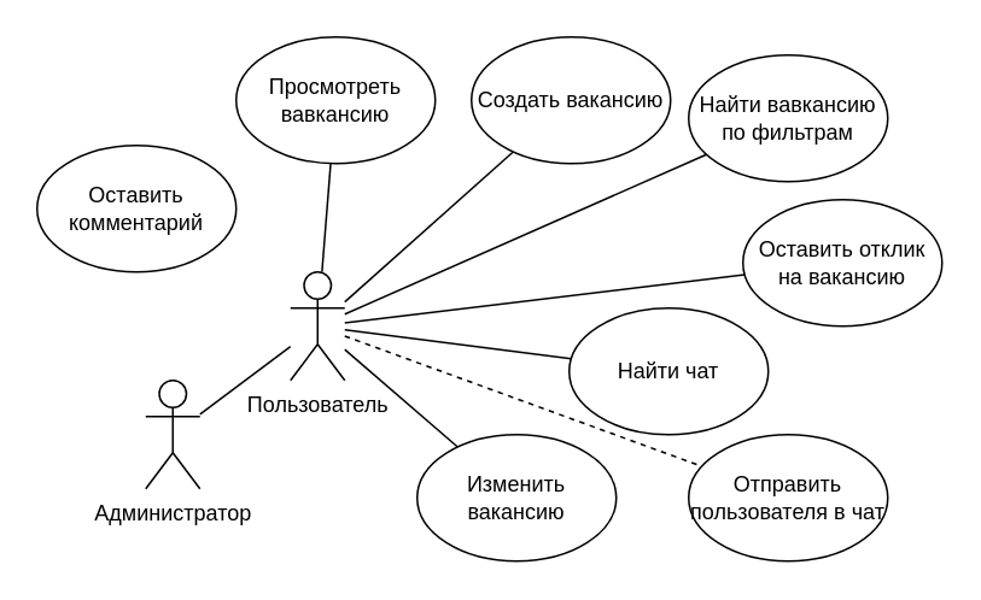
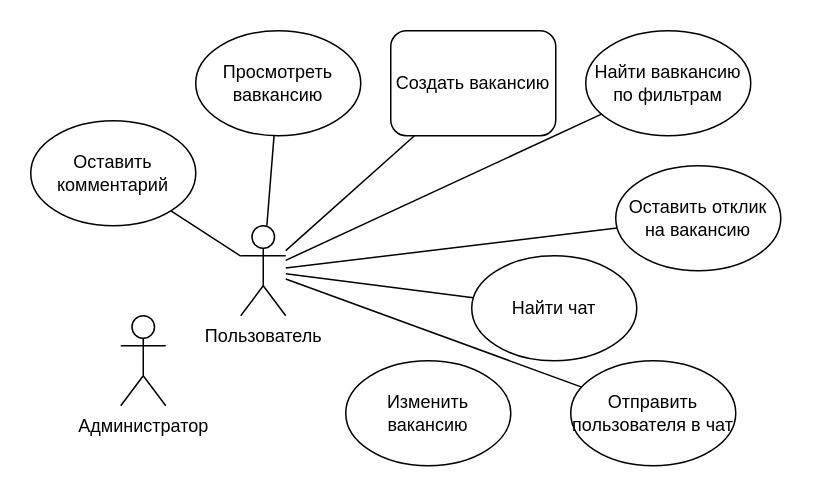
- <mxCell id="12" value="Создать вакансию" style="ellipse;whiteSpace=wrap;html=1;" vertex="1" parent="1"><mxGeometry x="260" y="20" width="110" height="70" as="geometry" /></mxCell>
+ <mxCell id="12" value="Создать вакансию" style="whiteSpace=wrap;html=1;rounded=1;" vertex="1" parent="1"><mxGeometry x="260" y="20" width="110" height="70" as="geometry" /></mxCell>
- <mxCell id="14" value="Найти вавкансию по фильтрам" style="ellipse;whiteSpace=wrap;html=1;" vertex="1" parent="1"><mxGeometry x="380" y="30" width="110" height="70" as="geometry" /></mxCell>
+ <mxCell id="14" value="Найти вавкансию по фильтрам" style="ellipse;whiteSpace=wrap;html=1;" vertex="1" parent="1"><mxGeometry x="390" y="20" width="110" height="70" as="geometry" /></mxCell>
- <mxCell id="11" value="" style="endArrow=none;html=1;" edge="1" parent="1" target="7" source="2"><mxGeometry width="50" height="50" relative="1" as="geometry"><mxPoint x="470" y="399.806" as="sourcePoint" /><mxPoint x="510.022" y="323.736" as="targetPoint" /></mxGeometry></mxCell>
+ <mxCell id="11" value="" style="endArrow=none;html=1;" edge="1" parent="1" target="10" source="2"><mxGeometry width="50" height="50" relative="1" as="geometry"><mxPoint x="470" y="399.806" as="sourcePoint" /><mxPoint x="510.022" y="323.736" as="targetPoint" /></mxGeometry></mxCell>
- <mxCell id="19" value="" style="endArrow=none;html=1;" edge="1" parent="1" target="18" source="2"><mxGeometry width="50" height="50" relative="1" as="geometry"><mxPoint x="450" y="539.806" as="sourcePoint" /><mxPoint x="490.022" y="463.736" as="targetPoint" /></mxGeometry></mxCell>
- <mxCell id="6" value="" style="endArrow=none;html=1;dashed=1;" parent="1" source="2" target="3" edge="1"><mxGeometry width="50" height="50" relative="1" as="geometry"><mxPoint x="240" y="300" as="sourcePoint" /><mxPoint x="290" y="250" as="targetPoint" /></mxGeometry></mxCell>
+ <mxCell id="6" value="" style="endArrow=none;html=1;" parent="1" source="2" target="3" edge="1"><mxGeometry width="50" height="50" relative="1" as="geometry"><mxPoint x="240" y="300" as="sourcePoint" /><mxPoint x="290" y="250" as="targetPoint" /></mxGeometry></mxCell>
